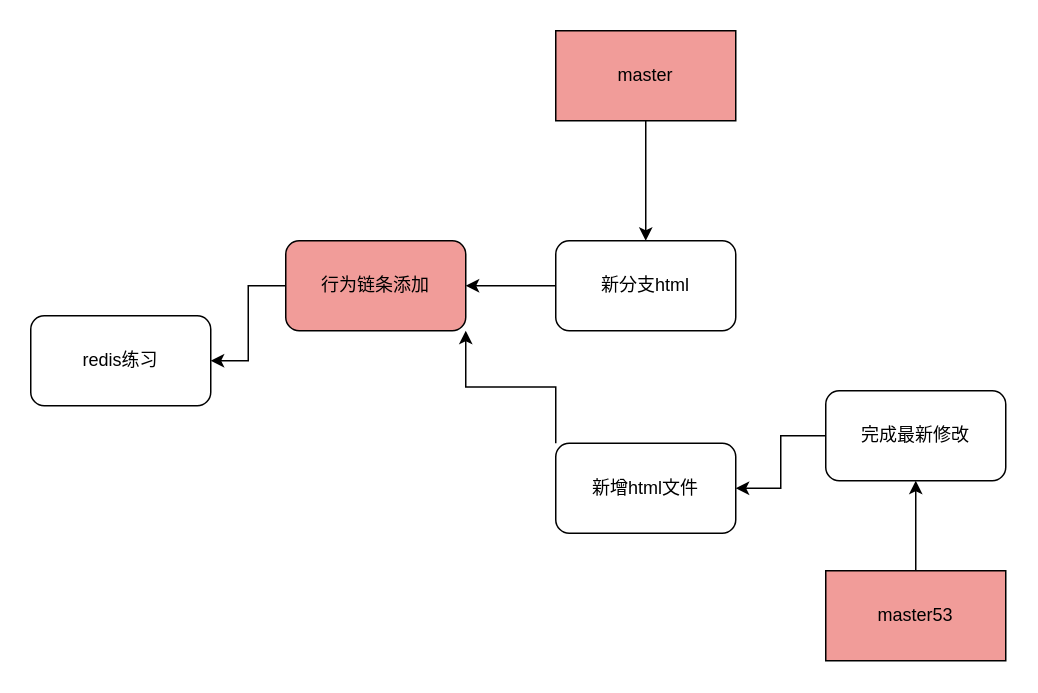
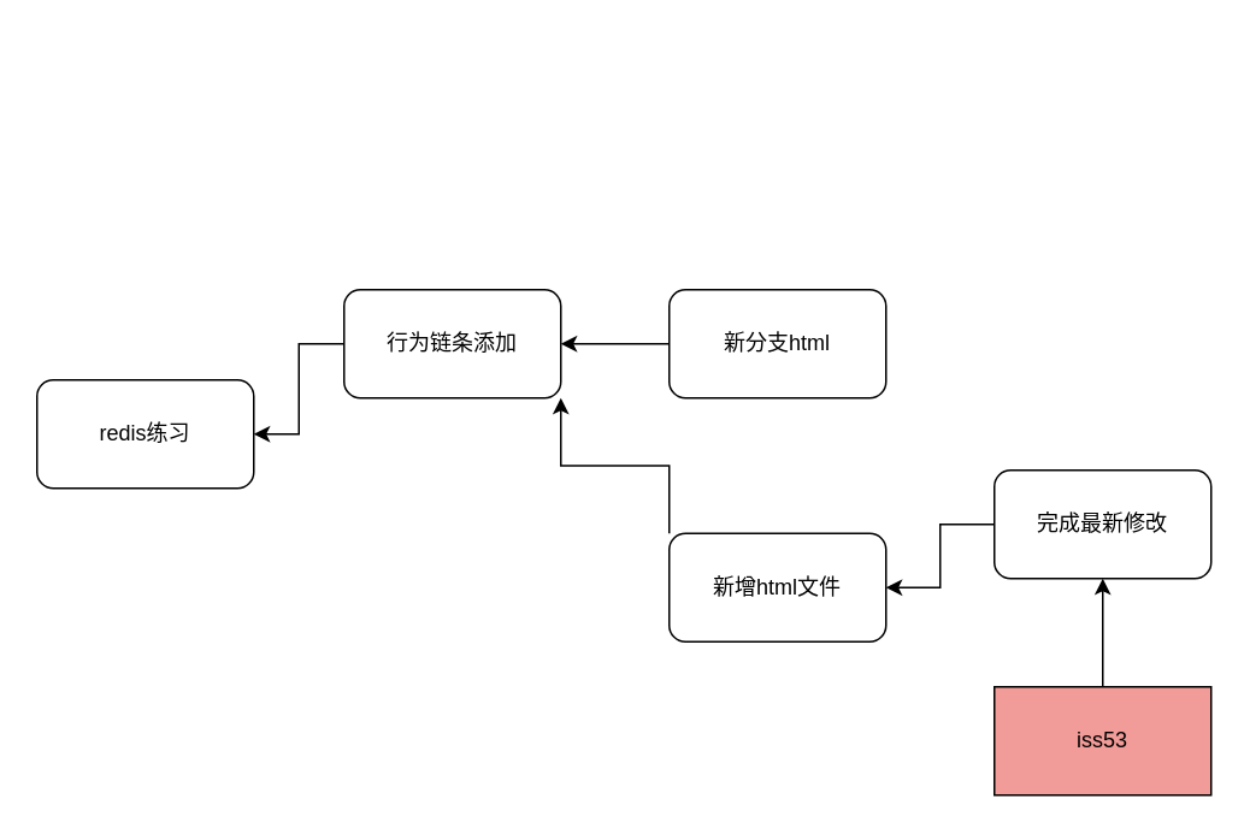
- <mxCell id="8" value="master" style="rounded=0;whiteSpace=wrap;html=1;fillColor=#F19C99;" vertex="1" parent="1"><mxGeometry x="370" y="20" width="120" height="60" as="geometry" /></mxCell>
- <mxCell id="7" value="" style="edgeStyle=orthogonalEdgeStyle;rounded=0;orthogonalLoop=1;jettySize=auto;html=1;" edge="1" parent="1" source="8" target="6"><mxGeometry relative="1" as="geometry" /></mxCell>
- <mxCell id="3" value="行为链条添加" style="rounded=1;whiteSpace=wrap;html=1;fillColor=#f19c99;" vertex="1" parent="1"><mxGeometry x="190" y="160" width="120" height="60" as="geometry" /></mxCell>
+ <mxCell id="3" value="行为链条添加" style="rounded=1;whiteSpace=wrap;html=1;" vertex="1" parent="1"><mxGeometry x="190" y="160" width="120" height="60" as="geometry" /></mxCell>
- <mxCell id="14" value="master53" style="rounded=0;whiteSpace=wrap;html=1;fillColor=#F19C99;" vertex="1" parent="1"><mxGeometry x="550" y="380" width="120" height="60" as="geometry" /></mxCell>
+ <mxCell id="14" value="iss53" style="rounded=0;whiteSpace=wrap;html=1;fillColor=#F19C99;" vertex="1" parent="1"><mxGeometry x="550" y="380" width="120" height="60" as="geometry" /></mxCell>
